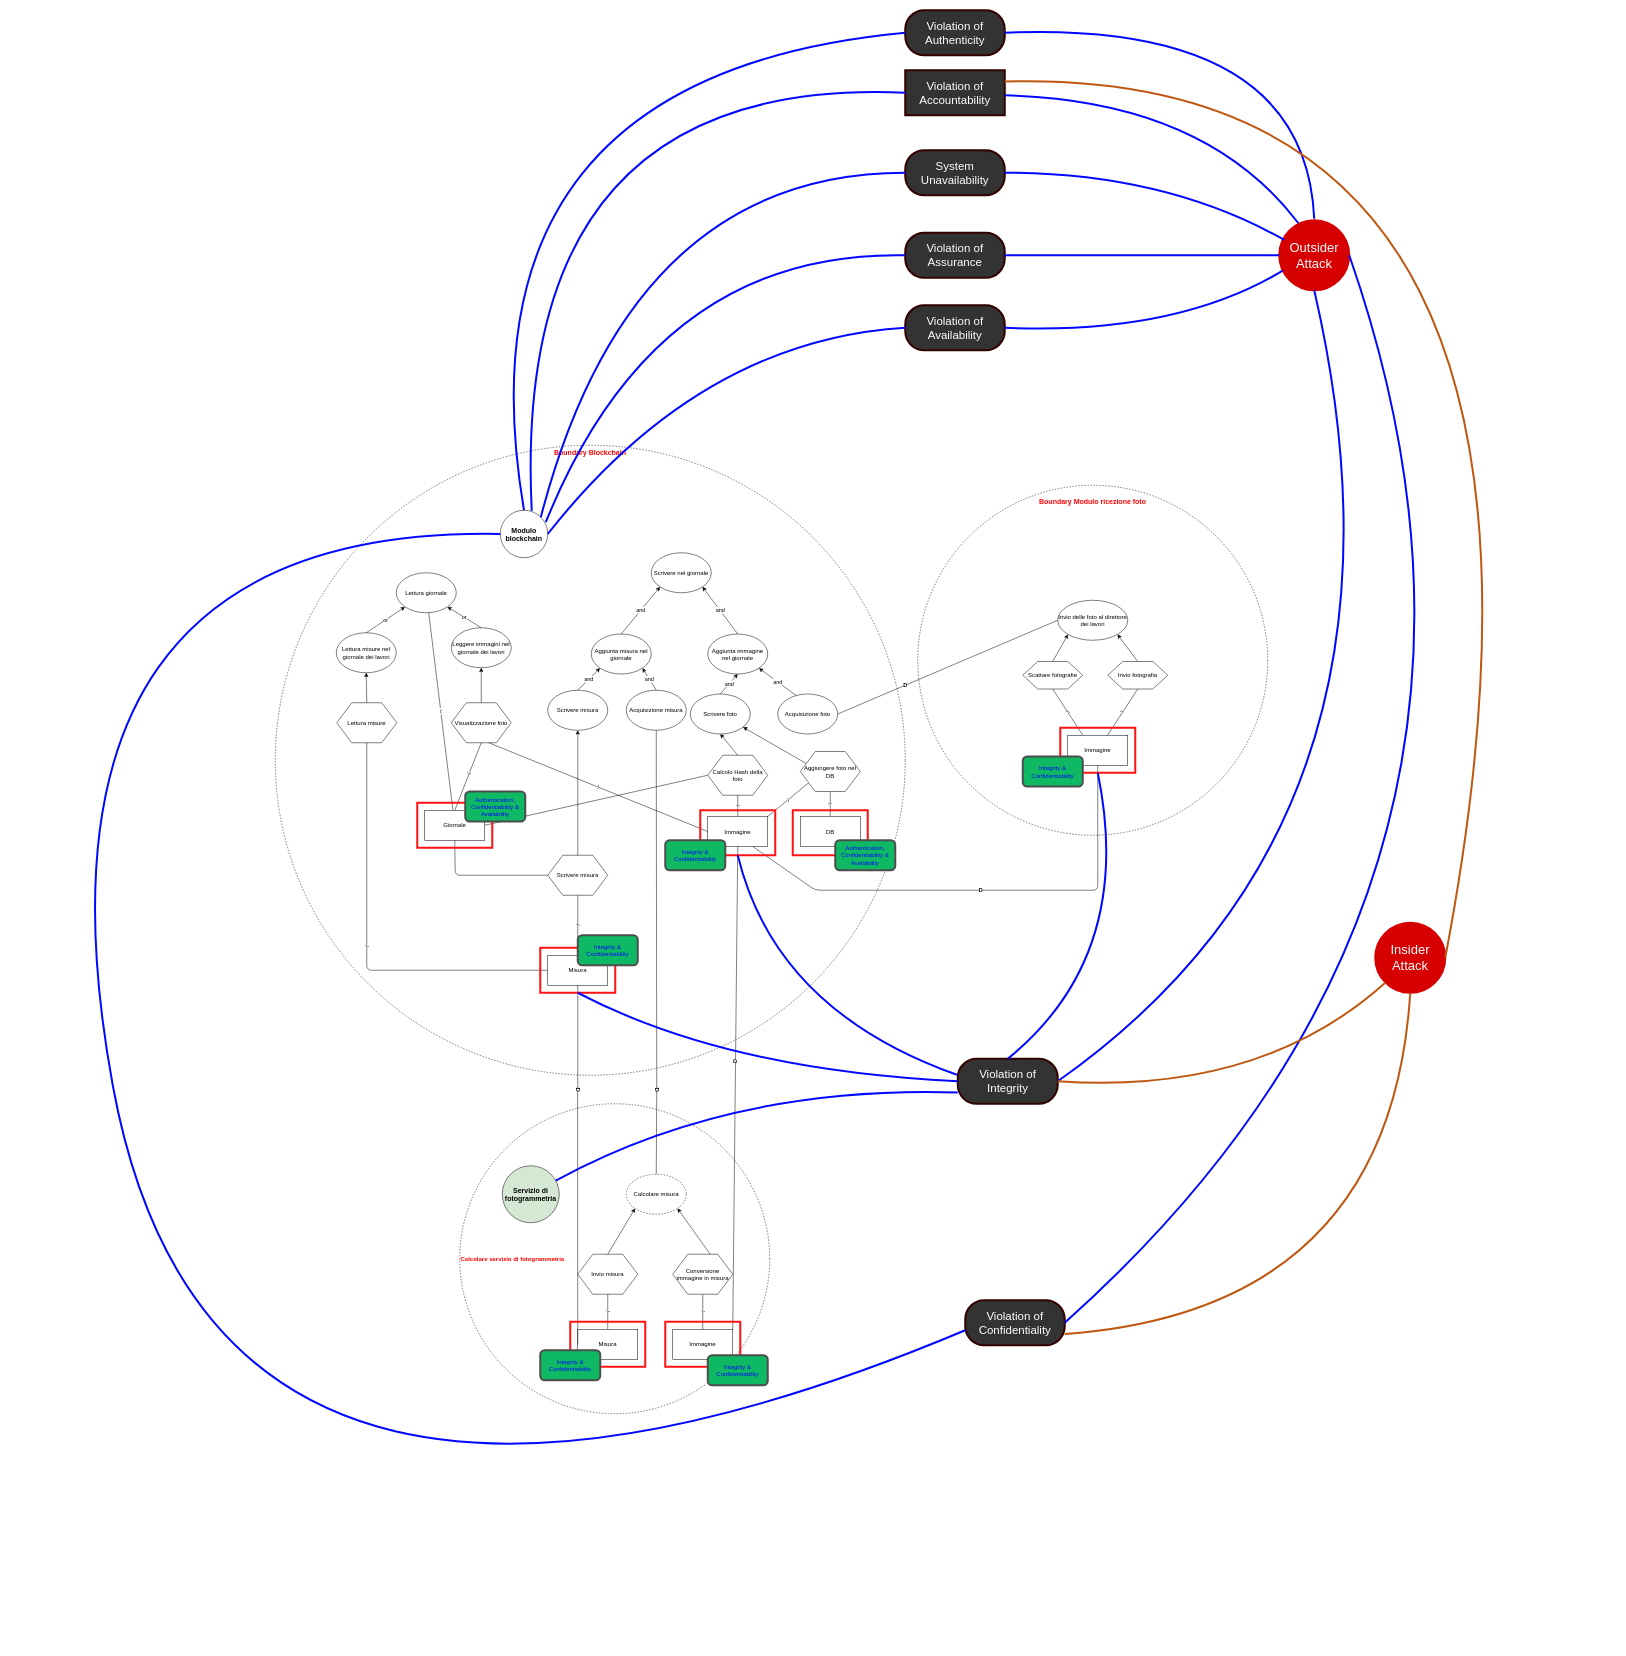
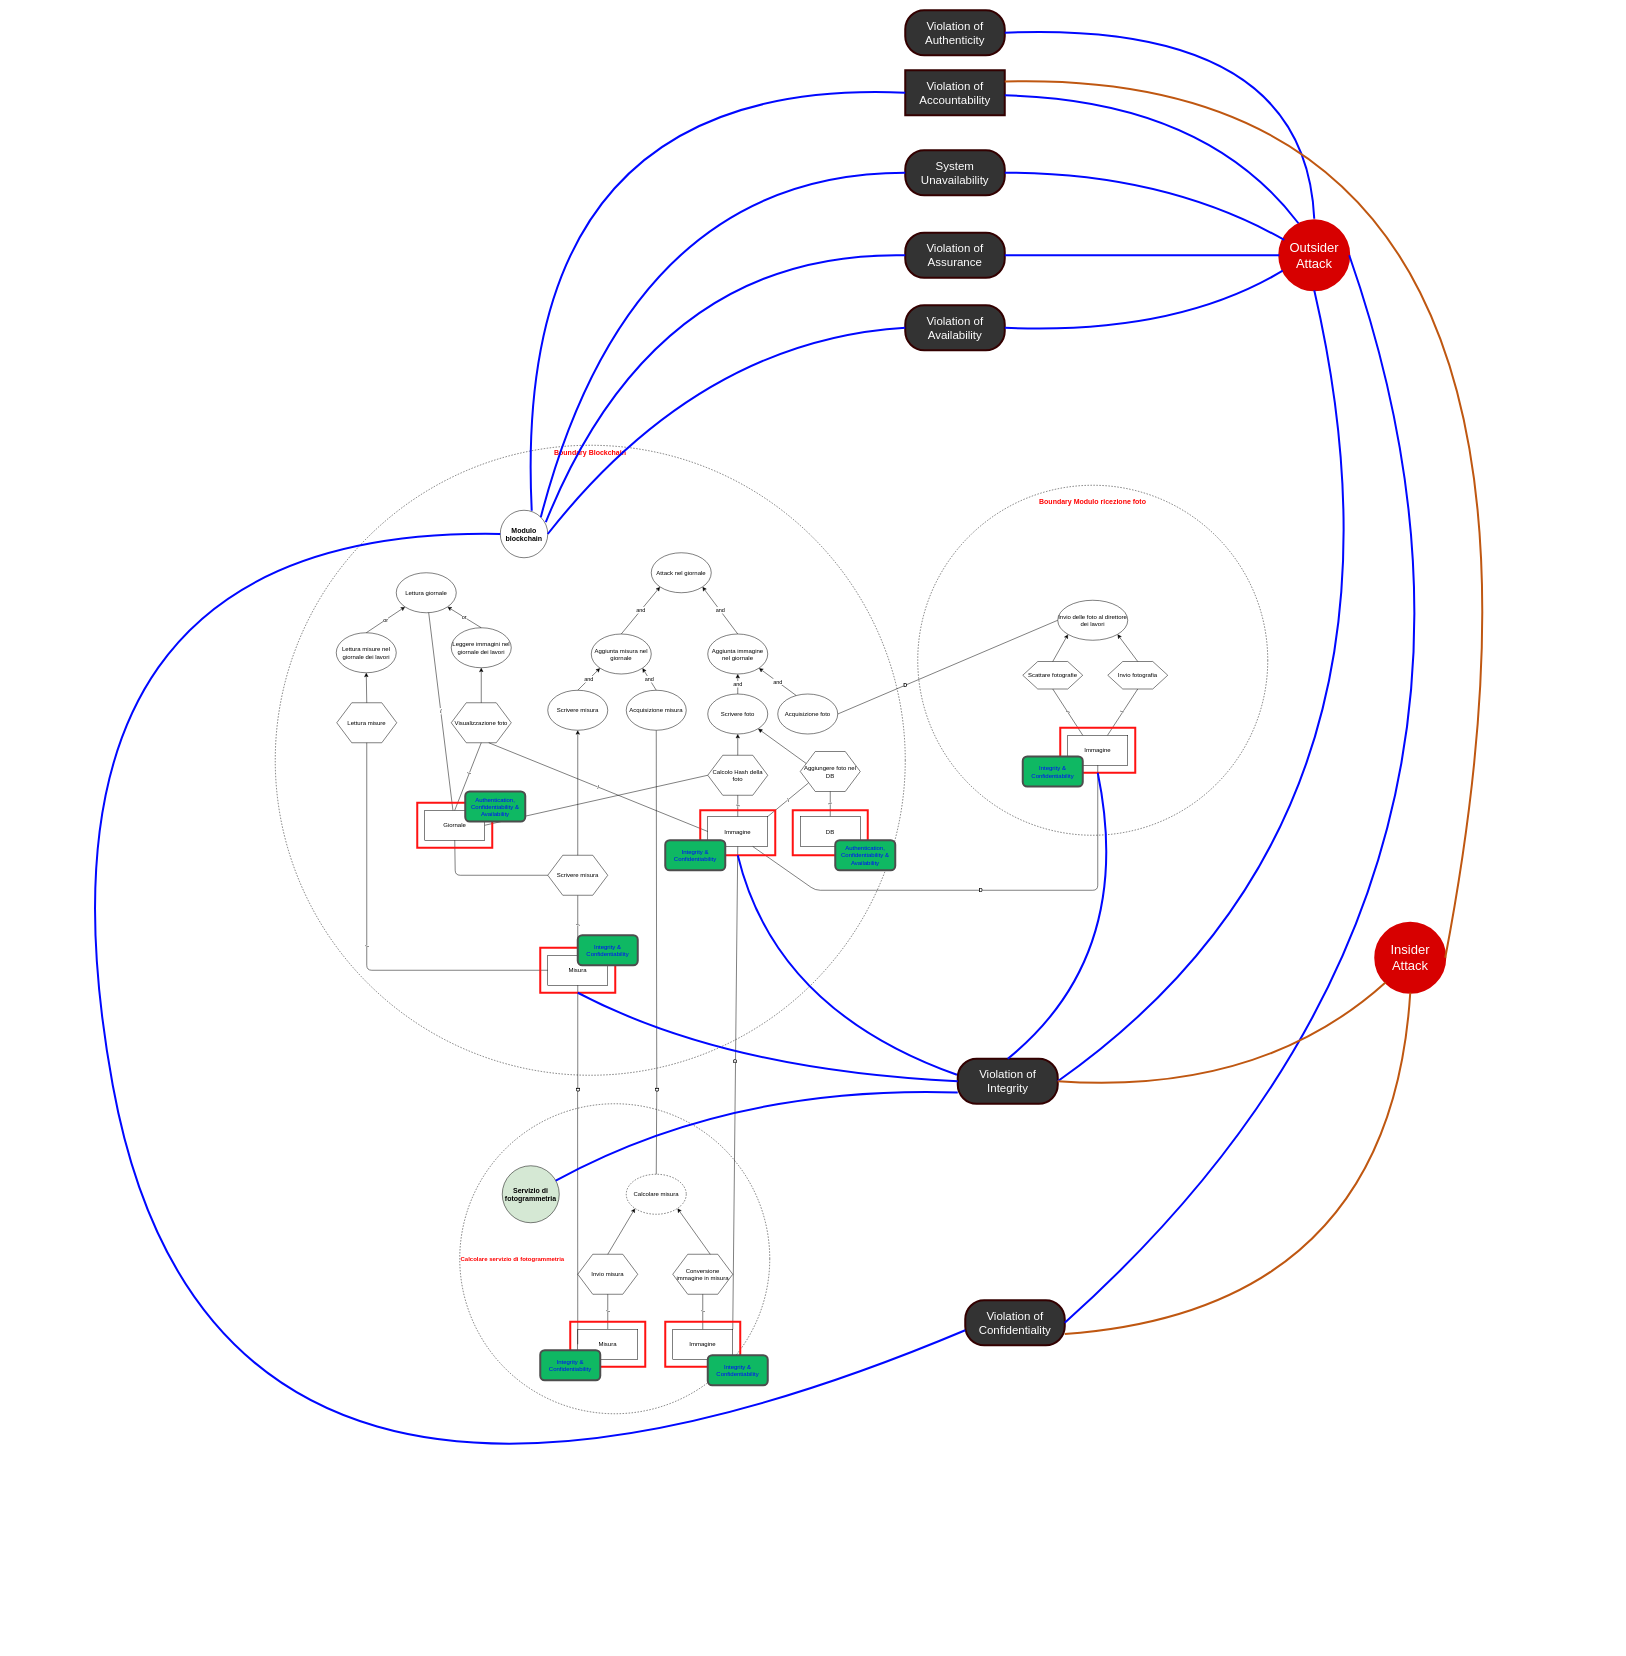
- <mxCell id="82" value="" style="endArrow=none;html=1;exitX=0.5;exitY=0;exitDx=0;exitDy=0;entryX=0;entryY=0.5;entryDx=0;entryDy=0;strokeWidth=4;strokeColor=#0008FF;curved=1;" edge="1" parent="1" source="68" target="78"><mxGeometry width="50" height="50" relative="1" as="geometry"><mxPoint x="1570" y="650" as="sourcePoint" /><mxPoint x="1620" y="600" as="targetPoint" /><Array as="points"><mxPoint x="900" y="150" /></Array></mxGeometry></mxCell>
- <mxCell id="14" value="Scrivere nel giornale" style="ellipse;whiteSpace=wrap;html=1;" parent="1" vertex="1"><mxGeometry x="1302" y="1105" width="120" height="80" as="geometry" /></mxCell>
+ <mxCell id="14" value="Attack nel giornale" style="ellipse;whiteSpace=wrap;html=1;" parent="1" vertex="1"><mxGeometry x="1302" y="1105" width="120" height="80" as="geometry" /></mxCell>
- <mxCell id="46" value="Scrivere foto" style="ellipse;whiteSpace=wrap;html=1;" parent="1" vertex="1"><mxGeometry x="1380" y="1387.5" width="120" height="80" as="geometry" /></mxCell>
+ <mxCell id="46" value="Scrivere foto" style="ellipse;whiteSpace=wrap;html=1;" parent="1" vertex="1"><mxGeometry x="1415" y="1387.5" width="120" height="80" as="geometry" /></mxCell>
